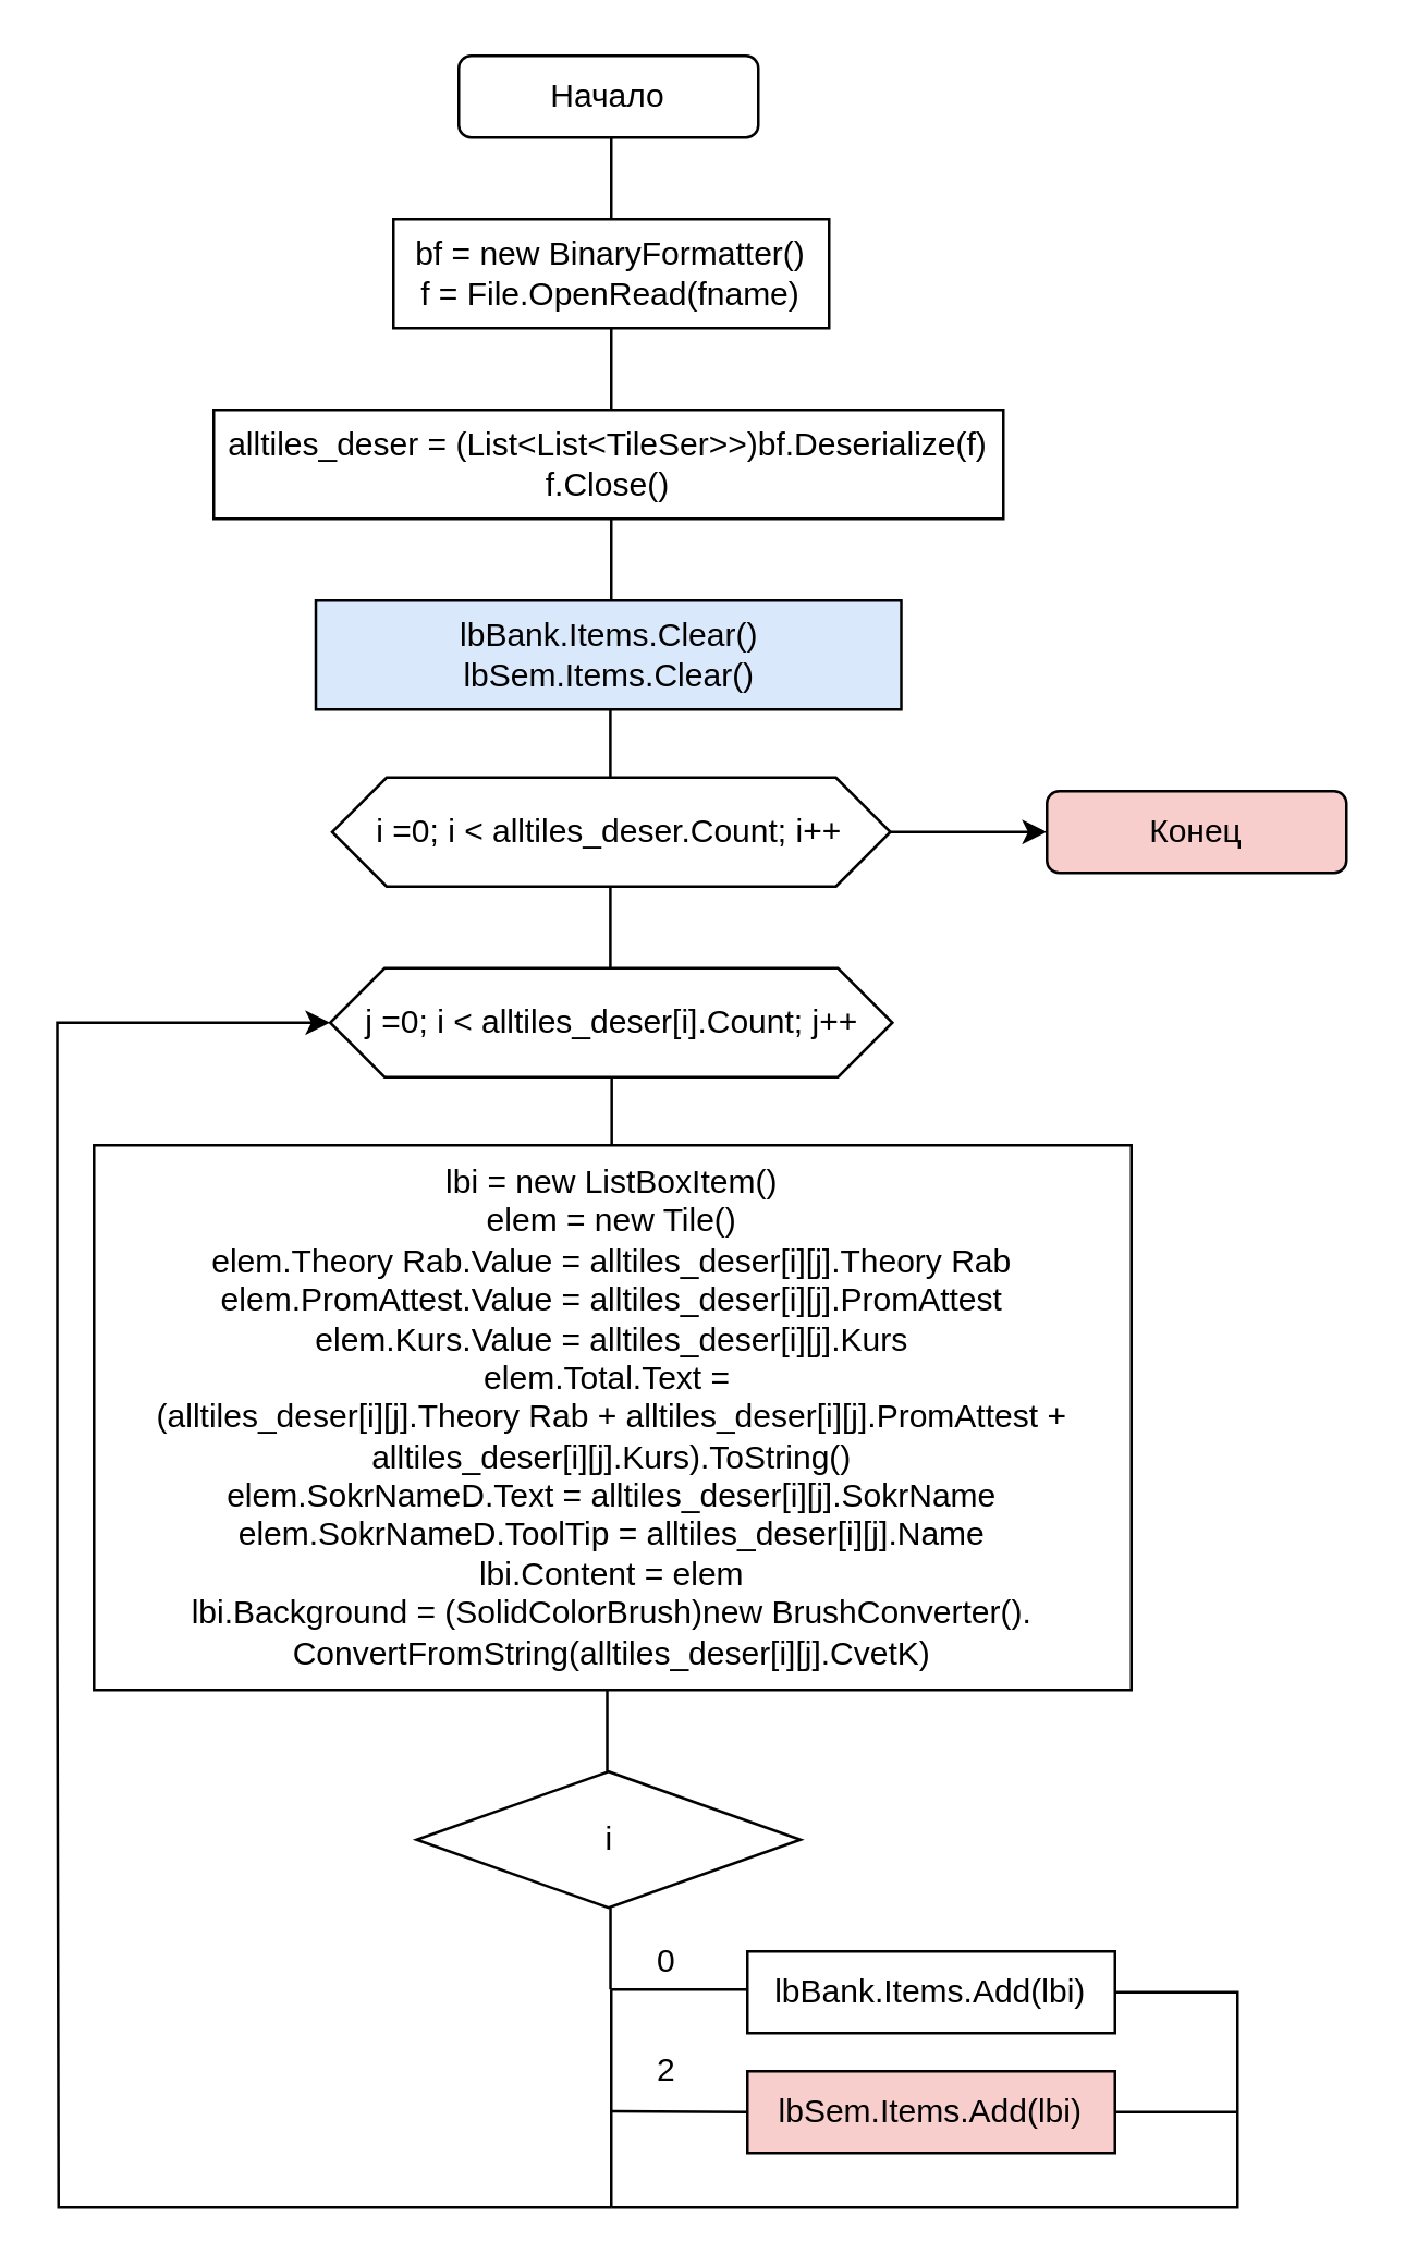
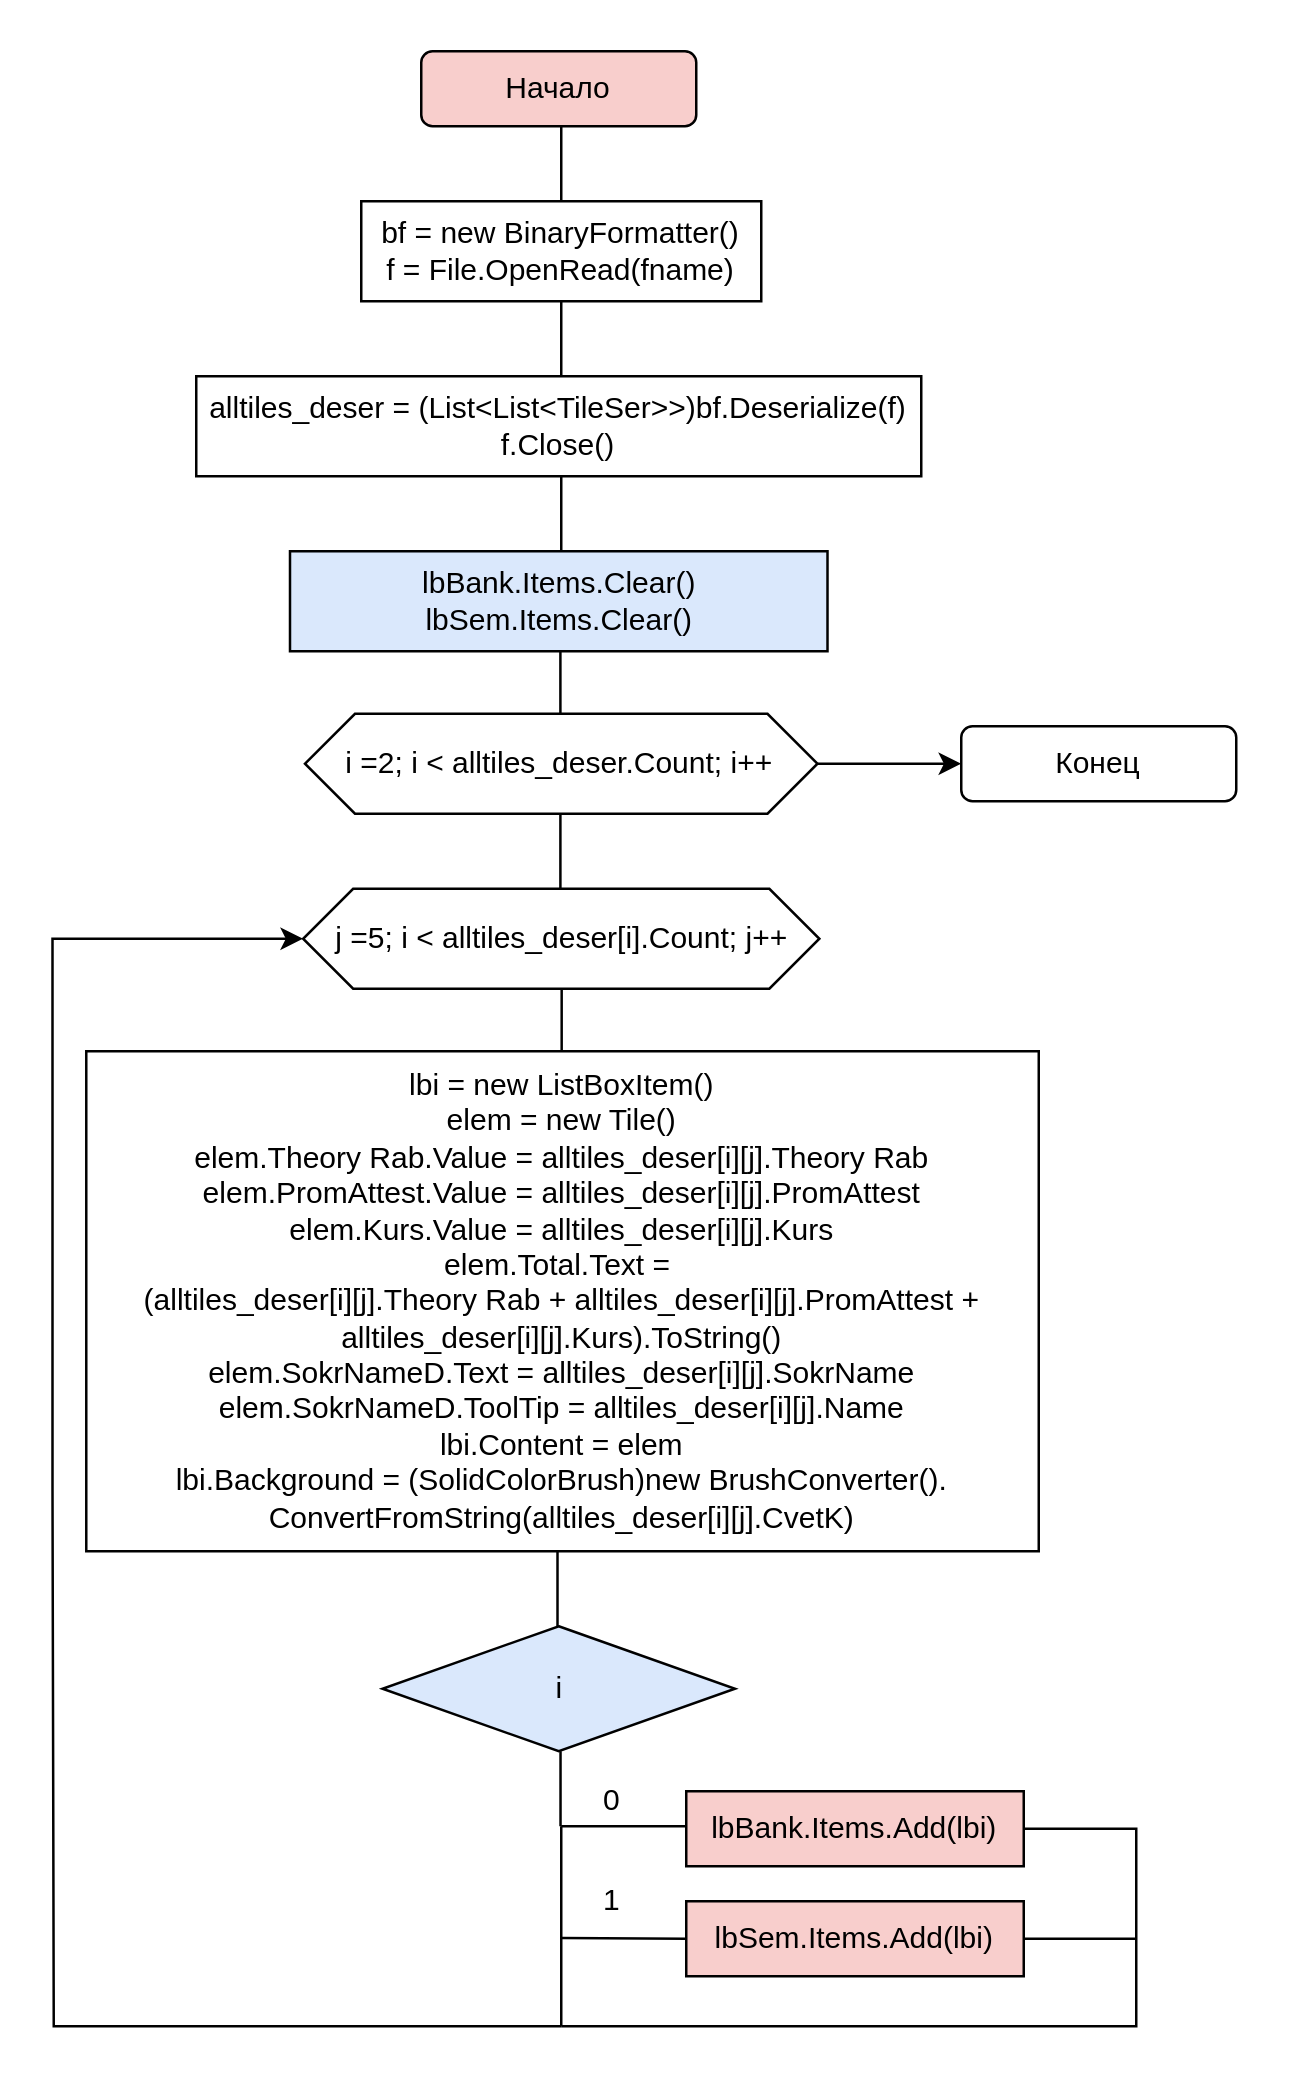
- <mxCell id="2" value="Начало" style="rounded=1;whiteSpace=wrap;html=1;" parent="1" vertex="1"><mxGeometry x="168" y="20" width="110" height="30" as="geometry" /></mxCell>
+ <mxCell id="2" value="Начало" style="rounded=1;whiteSpace=wrap;html=1;fillColor=#f8cecc;" parent="1" vertex="1"><mxGeometry x="168" y="20" width="110" height="30" as="geometry" /></mxCell>
- <mxCell id="13" value="&lt;span&gt;i =0; i &amp;lt; alltiles_deser.Count; i++&lt;/span&gt;" style="shape=hexagon;perimeter=hexagonPerimeter2;whiteSpace=wrap;html=1;fixedSize=1;" vertex="1" parent="1"><mxGeometry x="121.49" y="285" width="205.01" height="40" as="geometry" /></mxCell>
+ <mxCell id="13" value="&lt;span&gt;i =2; i &amp;lt; alltiles_deser.Count; i++&lt;/span&gt;" style="shape=hexagon;perimeter=hexagonPerimeter2;whiteSpace=wrap;html=1;fixedSize=1;" vertex="1" parent="1"><mxGeometry x="121.49" y="285" width="205.01" height="40" as="geometry" /></mxCell>
- <mxCell id="29" value="Конец" style="rounded=1;whiteSpace=wrap;html=1;fillColor=#f8cecc;" vertex="1" parent="1"><mxGeometry x="384" y="290" width="110" height="30" as="geometry" /></mxCell>
+ <mxCell id="29" value="Конец" style="rounded=1;whiteSpace=wrap;html=1;" vertex="1" parent="1"><mxGeometry x="384" y="290" width="110" height="30" as="geometry" /></mxCell>
- <mxCell id="14" value="j =0; i &amp;lt; alltiles_deser[i].Count; j++" style="shape=hexagon;perimeter=hexagonPerimeter2;whiteSpace=wrap;html=1;fixedSize=1;" vertex="1" parent="1"><mxGeometry x="120.75" y="355" width="206.5" height="40" as="geometry" /></mxCell>
+ <mxCell id="14" value="j =5; i &amp;lt; alltiles_deser[i].Count; j++" style="shape=hexagon;perimeter=hexagonPerimeter2;whiteSpace=wrap;html=1;fixedSize=1;" vertex="1" parent="1"><mxGeometry x="120.75" y="355" width="206.5" height="40" as="geometry" /></mxCell>
- <mxCell id="17" value="i" style="rhombus;whiteSpace=wrap;html=1;" vertex="1" parent="1"><mxGeometry x="152.5" y="650" width="141" height="50" as="geometry" /></mxCell>
+ <mxCell id="17" value="i" style="rhombus;whiteSpace=wrap;html=1;fillColor=#dae8fc;" vertex="1" parent="1"><mxGeometry x="152.5" y="650" width="141" height="50" as="geometry" /></mxCell>
- <mxCell id="22" value="lbBank.Items.Add(lbi)" style="rounded=0;whiteSpace=wrap;html=1;" vertex="1" parent="1"><mxGeometry x="274" y="716" width="135" height="30" as="geometry" /></mxCell>
+ <mxCell id="22" value="lbBank.Items.Add(lbi)" style="rounded=0;whiteSpace=wrap;html=1;fillColor=#f8cecc;" vertex="1" parent="1"><mxGeometry x="274" y="716" width="135" height="30" as="geometry" /></mxCell>
- <mxCell id="28" value="2" style="text;html=1;align=center;verticalAlign=middle;resizable=0;points=[];autosize=1;strokeColor=none;fillColor=none;" vertex="1" parent="1"><mxGeometry x="234" y="750" width="20" height="20" as="geometry" /></mxCell>
+ <mxCell id="28" value="1" style="text;html=1;align=center;verticalAlign=middle;resizable=0;points=[];autosize=1;strokeColor=none;fillColor=none;" vertex="1" parent="1"><mxGeometry x="234" y="750" width="20" height="20" as="geometry" /></mxCell>
